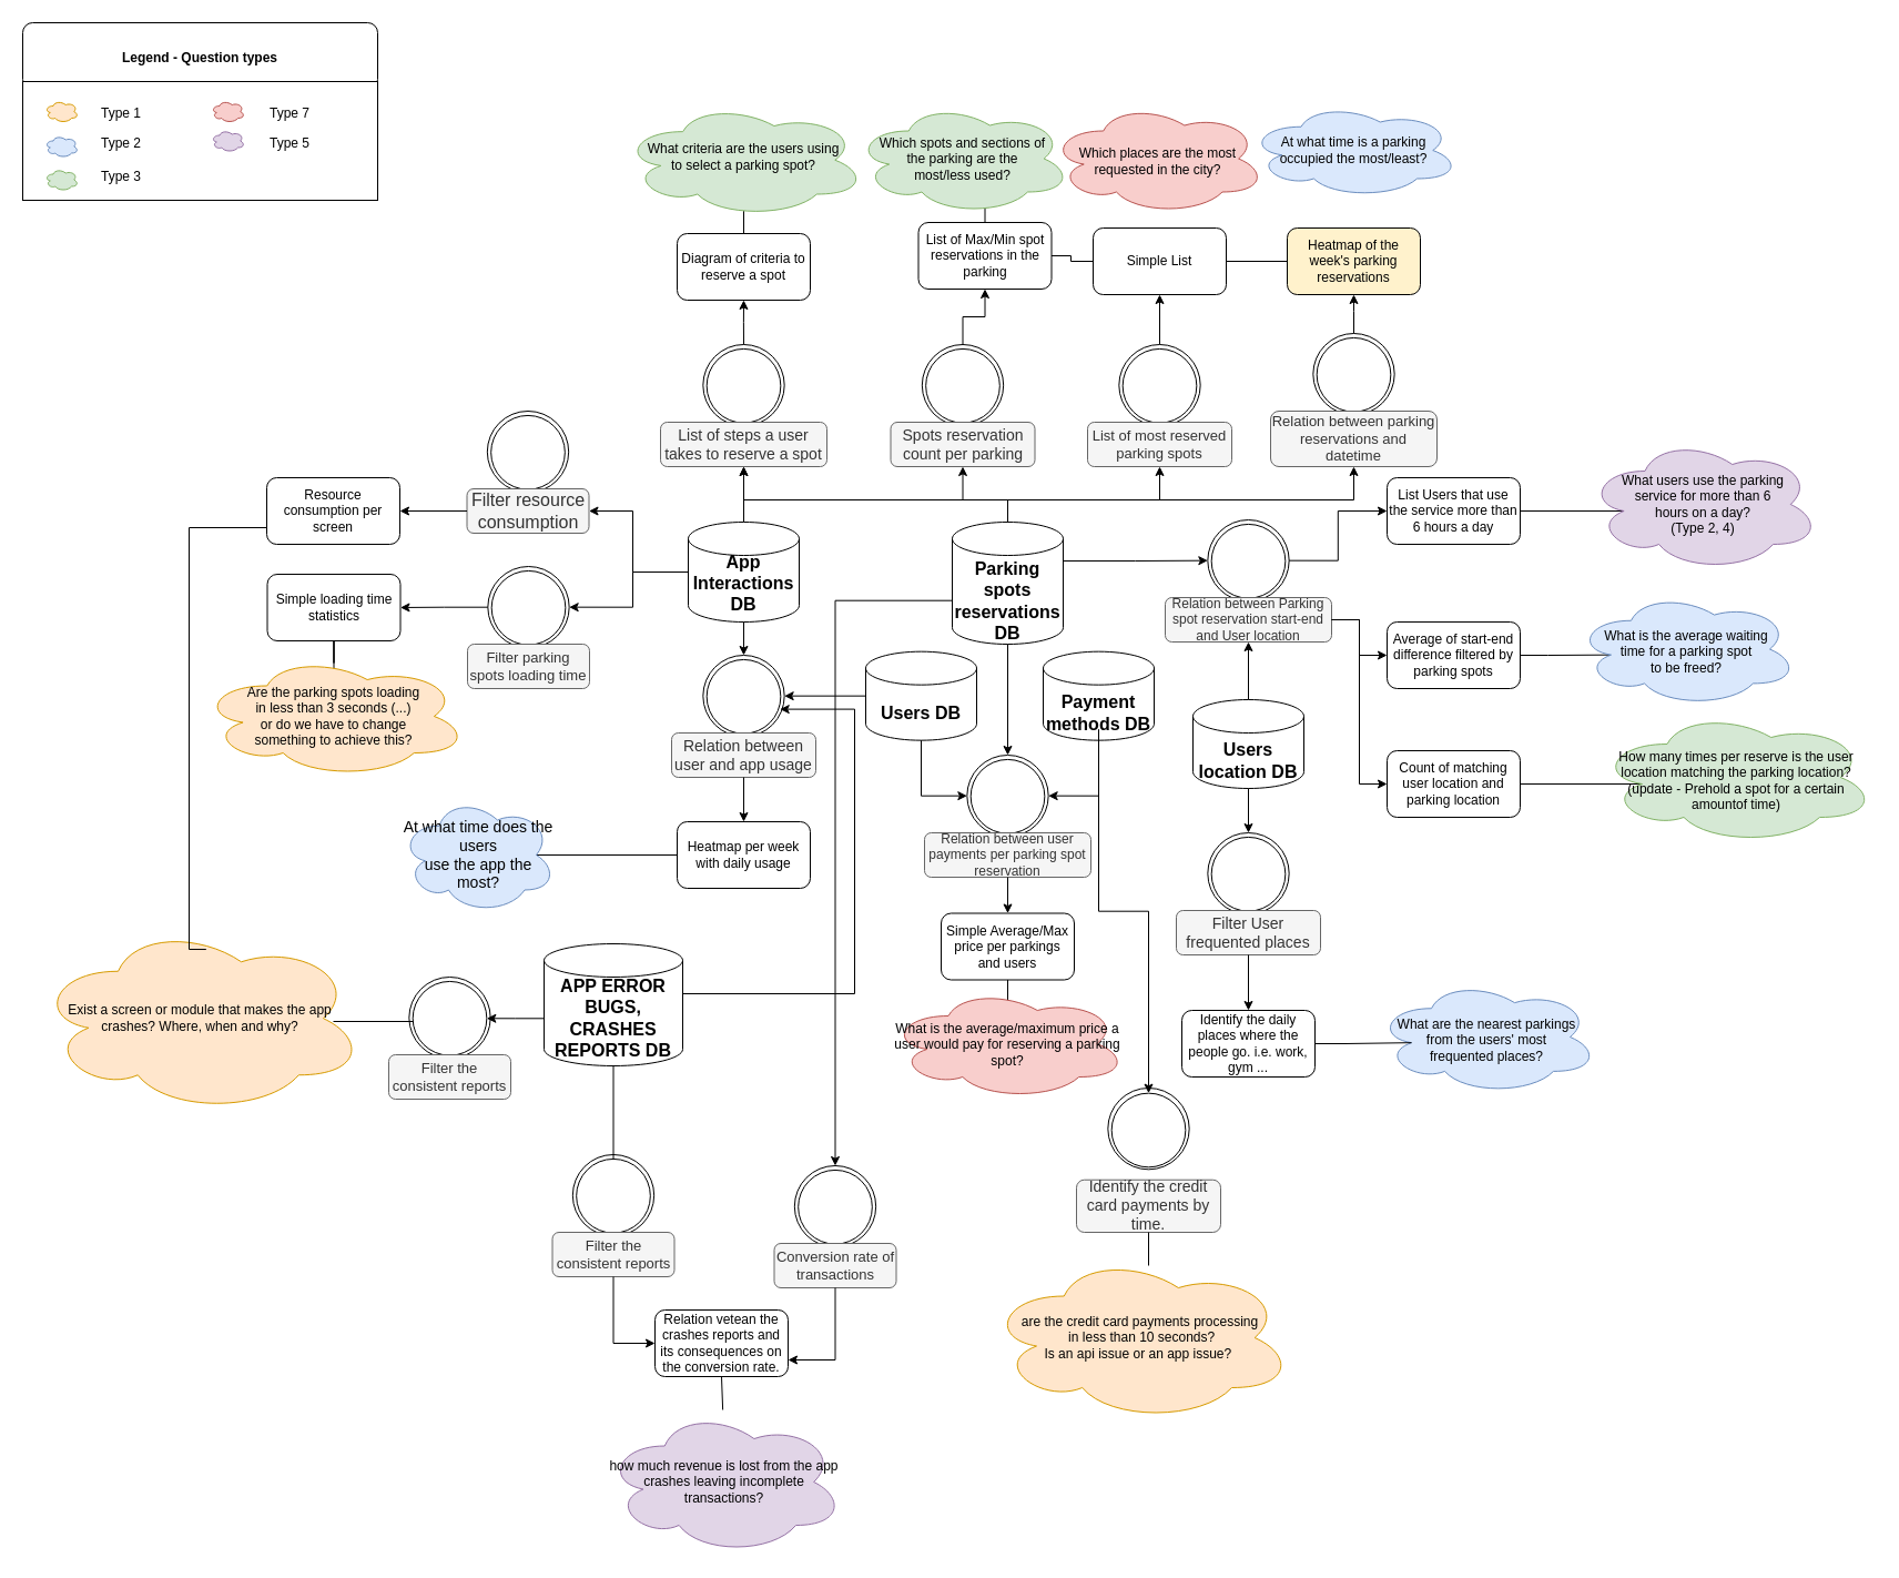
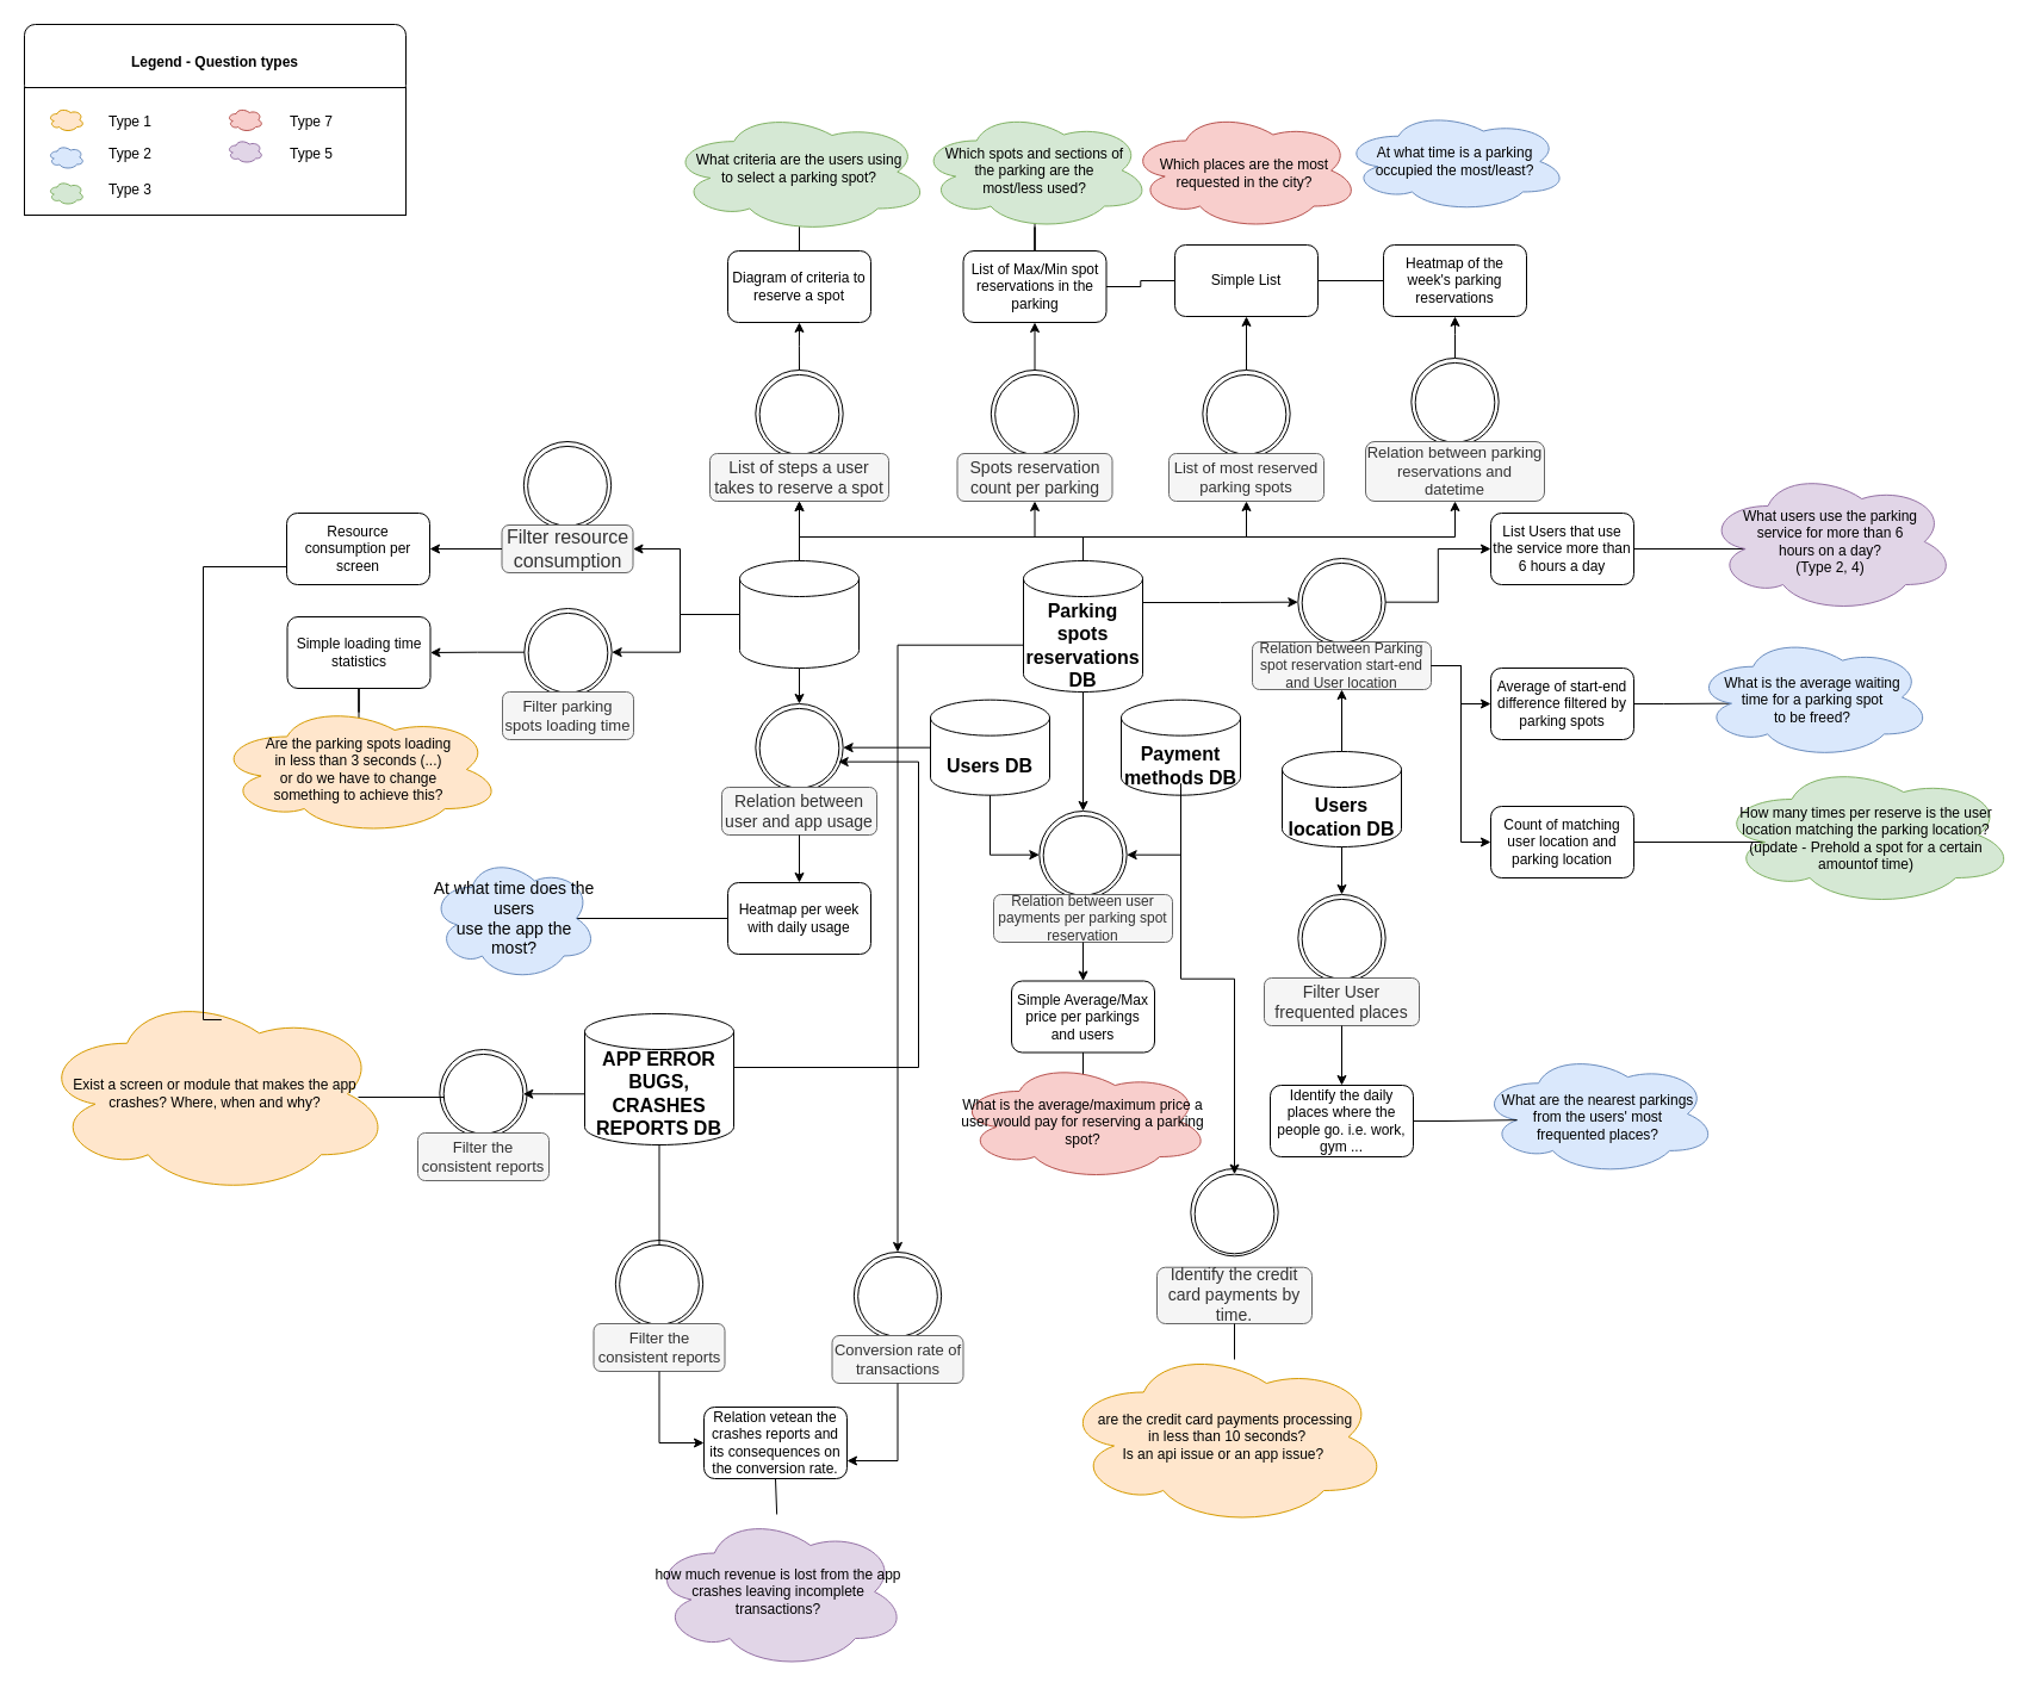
- <mxCell id="73" value="List of Max/Min spot reservations in the parking" style="rounded=1;whiteSpace=wrap;html=1;" parent="1" vertex="1"><mxGeometry x="827.5" y="200" width="120" height="60" as="geometry" /></mxCell>
+ <mxCell id="73" value="List of Max/Min spot reservations in the parking" style="rounded=1;whiteSpace=wrap;html=1;" parent="1" vertex="1"><mxGeometry x="807.5" y="210" width="120" height="60" as="geometry" /></mxCell>
- <mxCell id="66" value="Heatmap of the week's parking reservations" style="rounded=1;whiteSpace=wrap;html=1;fillColor=#fff2cc;" parent="1" vertex="1"><mxGeometry x="1160" y="205" width="120" height="60" as="geometry" /></mxCell>
+ <mxCell id="66" value="Heatmap of the week's parking reservations" style="rounded=1;whiteSpace=wrap;html=1;" parent="1" vertex="1"><mxGeometry x="1160" y="205" width="120" height="60" as="geometry" /></mxCell>
- <mxCell id="22" value="&lt;font style=&quot;font-size: 16px;&quot;&gt;&lt;b&gt;App Interactions DB&lt;/b&gt;&lt;/font&gt;" style="text;html=1;strokeColor=none;fillColor=none;align=center;verticalAlign=middle;whiteSpace=wrap;rounded=0;" parent="20" vertex="1"><mxGeometry y="40" width="100" height="30" as="geometry" /></mxCell>
